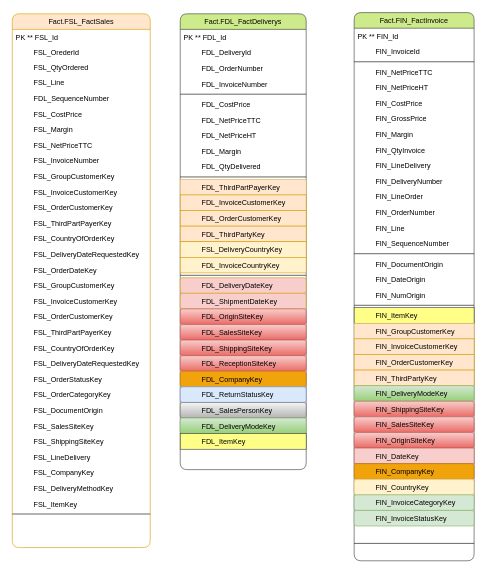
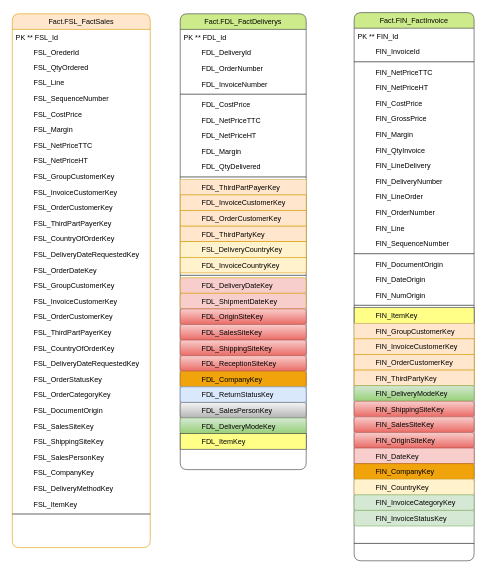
- <mxCell id="73" value="         FDL_SequenceNumber " style="text;align=left;verticalAlign=top;spacingLeft=4;spacingRight=4;overflow=hidden;rotatable=0;points=[[0,0.5],[1,0.5]];portConstraint=eastwest;rounded=0;shadow=0;html=0;" parent="68" vertex="1"><mxGeometry y="128" width="230" height="26" as="geometry" /></mxCell>
+ <mxCell id="73" value="         FSL_SequenceNumber " style="text;align=left;verticalAlign=top;spacingLeft=4;spacingRight=4;overflow=hidden;rotatable=0;points=[[0,0.5],[1,0.5]];portConstraint=eastwest;rounded=0;shadow=0;html=0;" parent="68" vertex="1"><mxGeometry y="128" width="230" height="26" as="geometry" /></mxCell>
- <mxCell id="77" value="         FSL_InvoiceNumber " style="text;align=left;verticalAlign=top;spacingLeft=4;spacingRight=4;overflow=hidden;rotatable=0;points=[[0,0.5],[1,0.5]];portConstraint=eastwest;rounded=0;shadow=0;html=0;" parent="68" vertex="1"><mxGeometry y="232" width="230" height="26" as="geometry" /></mxCell>
+ <mxCell id="77" value="         FSL_NetPriceHT " style="text;align=left;verticalAlign=top;spacingLeft=4;spacingRight=4;overflow=hidden;rotatable=0;points=[[0,0.5],[1,0.5]];portConstraint=eastwest;rounded=0;shadow=0;html=0;" parent="68" vertex="1"><mxGeometry y="232" width="230" height="26" as="geometry" /></mxCell>
- <mxCell id="96" value="         FSL_LineDelivery" style="text;align=left;verticalAlign=top;spacingLeft=4;spacingRight=4;overflow=hidden;rotatable=0;points=[[0,0.5],[1,0.5]];portConstraint=eastwest;rounded=0;shadow=0;html=0;" parent="68" vertex="1"><mxGeometry y="726" width="230" height="26" as="geometry" /></mxCell>
+ <mxCell id="96" value="         FSL_SalesPersonKey" style="text;align=left;verticalAlign=top;spacingLeft=4;spacingRight=4;overflow=hidden;rotatable=0;points=[[0,0.5],[1,0.5]];portConstraint=eastwest;rounded=0;shadow=0;html=0;" parent="68" vertex="1"><mxGeometry y="726" width="230" height="26" as="geometry" /></mxCell>
